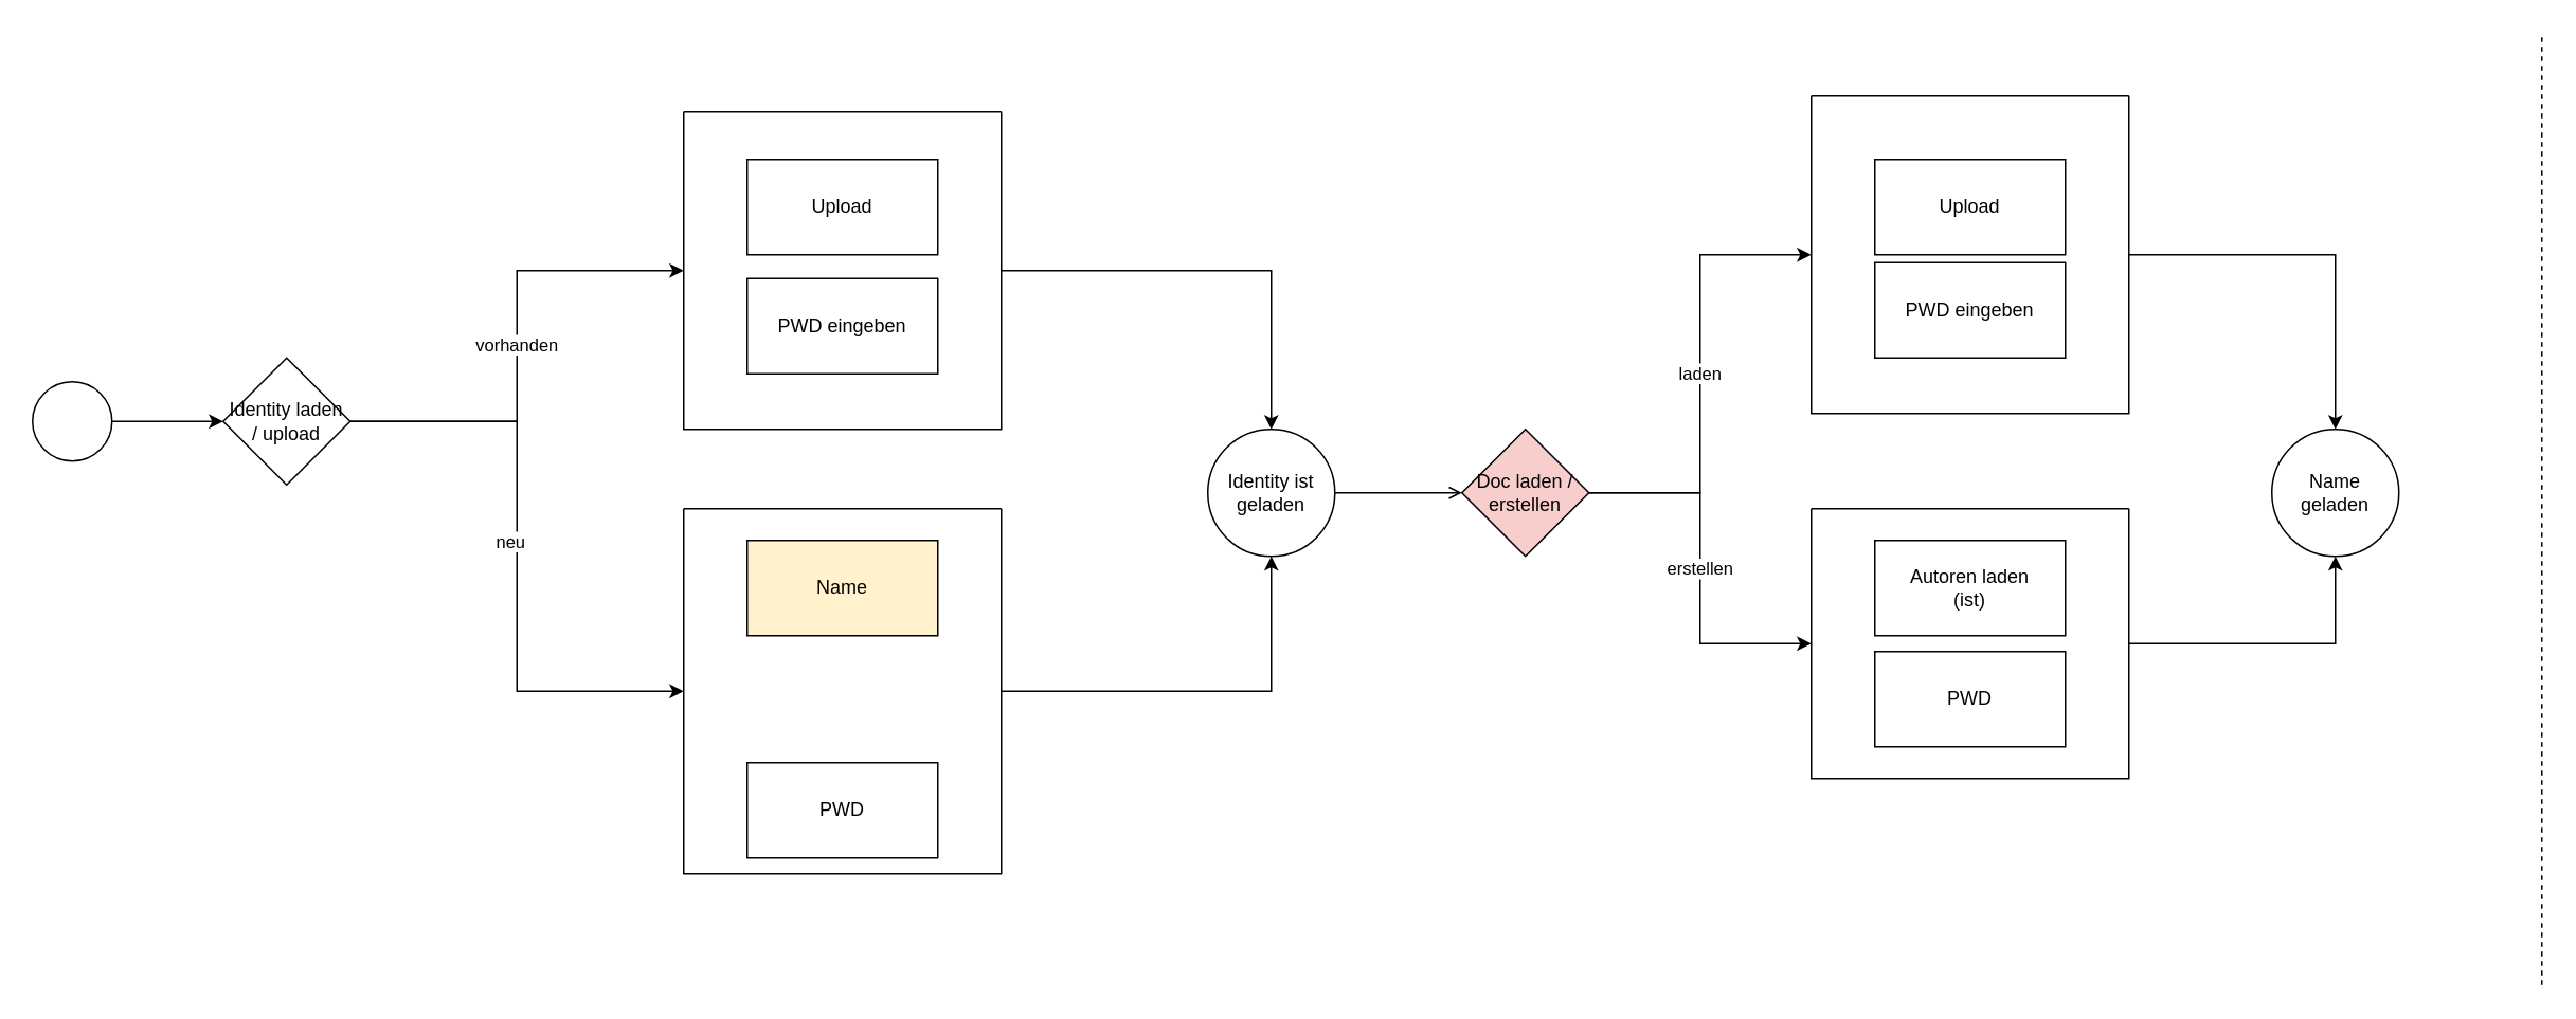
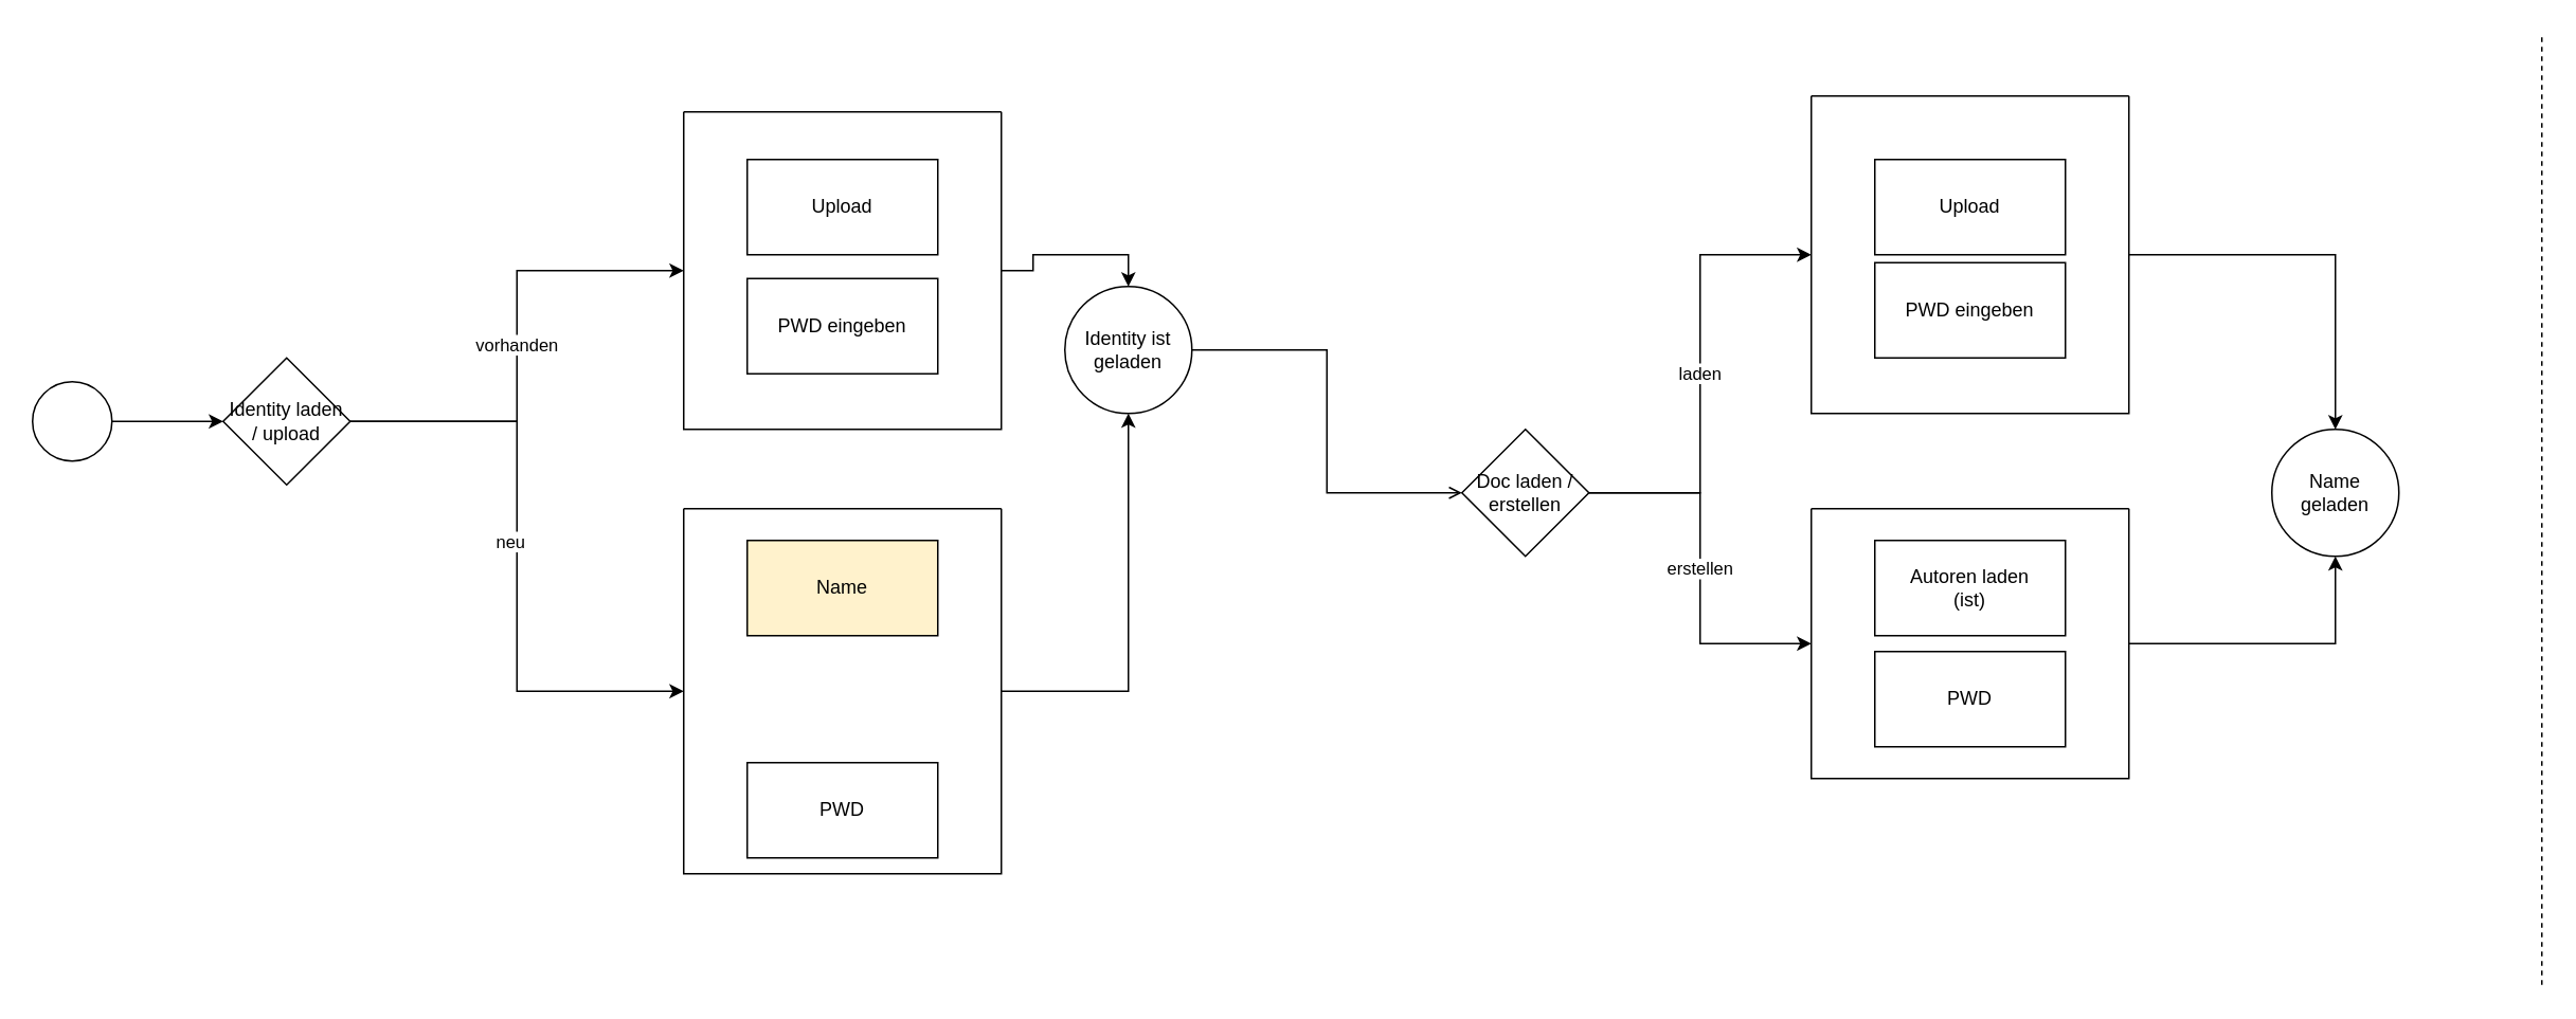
- <mxCell id="20" value="Identity ist geladen" style="ellipse;whiteSpace=wrap;html=1;aspect=fixed;" vertex="1" parent="1"><mxGeometry x="760" y="270" width="80" height="80" as="geometry" /></mxCell>
+ <mxCell id="20" value="Identity ist geladen" style="ellipse;whiteSpace=wrap;html=1;aspect=fixed;" vertex="1" parent="1"><mxGeometry x="670" y="180" width="80" height="80" as="geometry" /></mxCell>
- <mxCell id="18" value="Doc laden / erstellen" style="rhombus;whiteSpace=wrap;html=1;fillColor=#f8cecc;" vertex="1" parent="1"><mxGeometry x="920" y="270" width="80" height="80" as="geometry" /></mxCell>
+ <mxCell id="18" value="Doc laden / erstellen" style="rhombus;whiteSpace=wrap;html=1;" vertex="1" parent="1"><mxGeometry x="920" y="270" width="80" height="80" as="geometry" /></mxCell>
